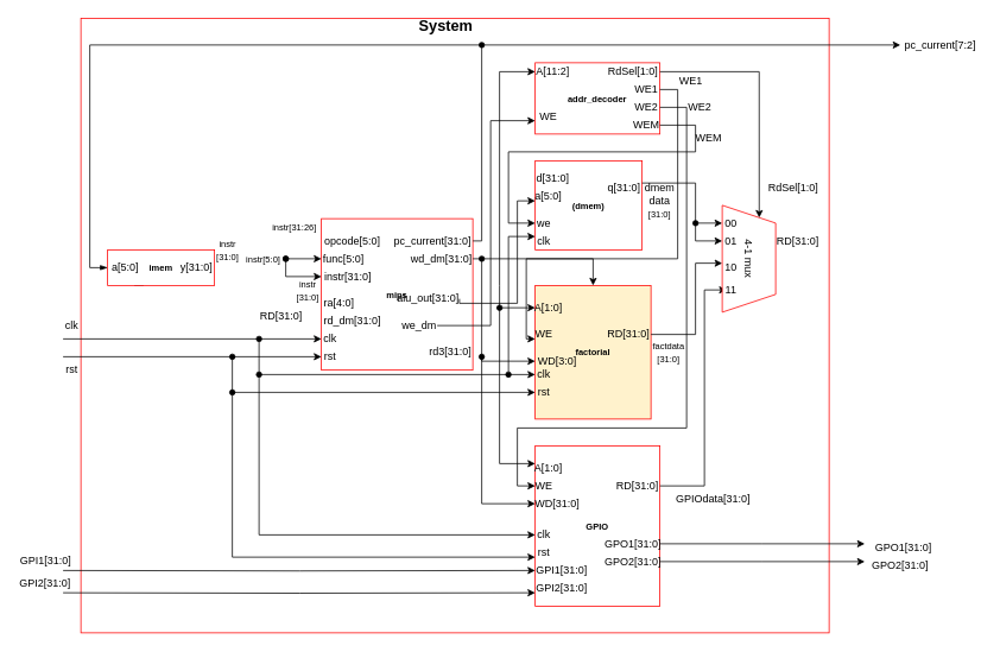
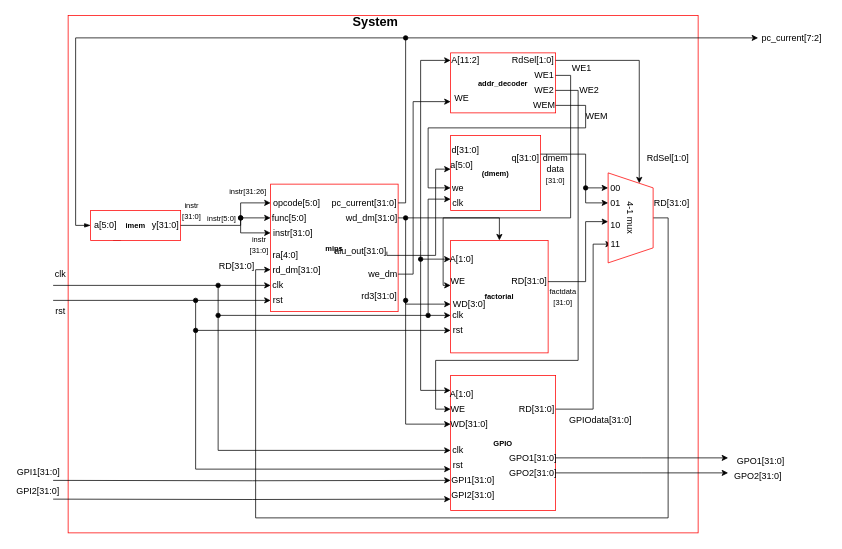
+ <mxCell id="13" style="edgeStyle=orthogonalEdgeStyle;rounded=0;orthogonalLoop=1;jettySize=auto;html=1;exitX=1;exitY=0.5;exitDx=0;exitDy=0;entryX=0;entryY=0.5;entryDx=0;entryDy=0;startArrow=none;startFill=0;" edge="1" parent="1" source="12" target="14"><mxGeometry relative="1" as="geometry"><Array as="points"><mxPoint x="320" y="300" /><mxPoint x="320" y="270" /></Array></mxGeometry></mxCell>
- <mxCell id="29" value="we_dm" style="text;html=1;strokeColor=none;fillColor=none;align=center;verticalAlign=middle;whiteSpace=wrap;rounded=0;" vertex="1" parent="1"><mxGeometry x="450" y="355" width="40" height="20" as="geometry" /></mxCell>
+ <mxCell id="29" value="we_dm" style="text;html=1;strokeColor=none;fillColor=none;align=center;verticalAlign=middle;whiteSpace=wrap;rounded=0;" vertex="1" parent="1"><mxGeometry x="490" y="355" width="40" height="20" as="geometry" /></mxCell>
- <mxCell id="4" value="&lt;b&gt;&lt;font style=&quot;font-size: 10px&quot;&gt;factorial&lt;/font&gt;&lt;/b&gt;" style="rounded=0;whiteSpace=wrap;html=1;strokeColor=#FF0000;fillColor=#fff2cc;" vertex="1" parent="1"><mxGeometry x="600" y="320" width="130" height="150" as="geometry" /></mxCell>
+ <mxCell id="4" value="&lt;b&gt;&lt;font style=&quot;font-size: 10px&quot;&gt;factorial&lt;/font&gt;&lt;/b&gt;" style="rounded=0;whiteSpace=wrap;html=1;strokeColor=#FF0000;" vertex="1" parent="1"><mxGeometry x="600" y="320" width="130" height="150" as="geometry" /></mxCell>
+ <mxCell id="76" style="edgeStyle=orthogonalEdgeStyle;rounded=0;orthogonalLoop=1;jettySize=auto;html=1;exitX=0.5;exitY=0;exitDx=0;exitDy=0;entryX=0;entryY=0.671;entryDx=0;entryDy=0;entryPerimeter=0;startArrow=none;startFill=0;" edge="1" parent="1" source="77" target="9"><mxGeometry relative="1" as="geometry"><Array as="points"><mxPoint x="890" y="290" /><mxPoint x="890" y="690" /><mxPoint x="340" y="690" /><mxPoint x="340" y="359" /></Array></mxGeometry></mxCell>
